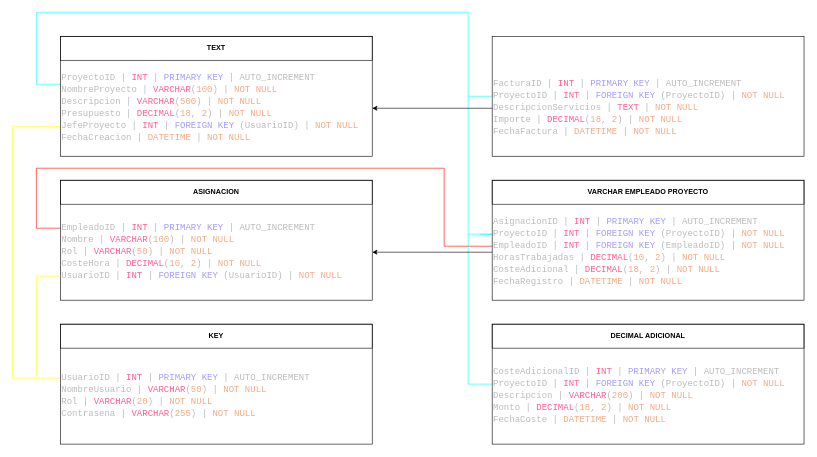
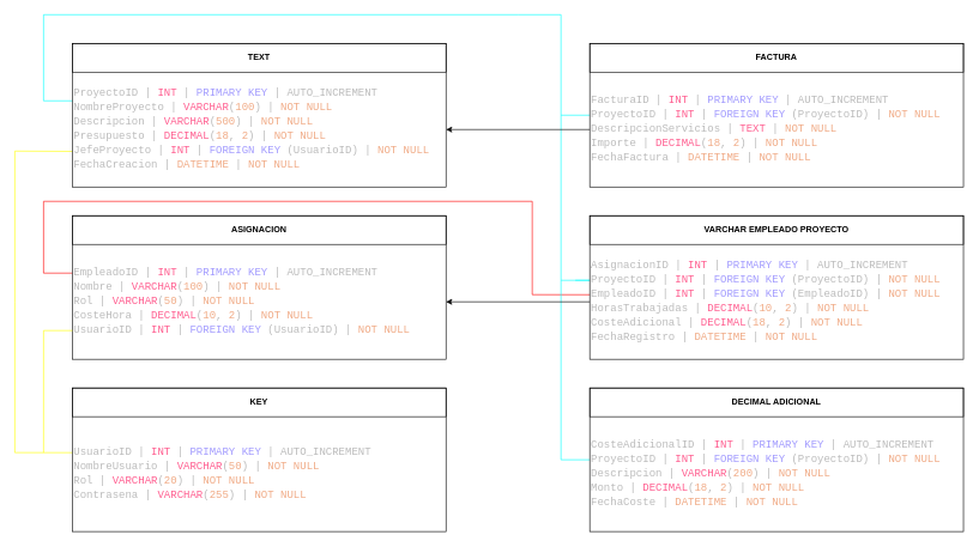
+ <mxCell id="12" value="&lt;b&gt;FACTURA&lt;/b&gt;" style="rounded=0;whiteSpace=wrap;html=1;fillColor=none;" vertex="1" parent="1"><mxGeometry x="820" y="60" width="520" height="40" as="geometry" /></mxCell>
